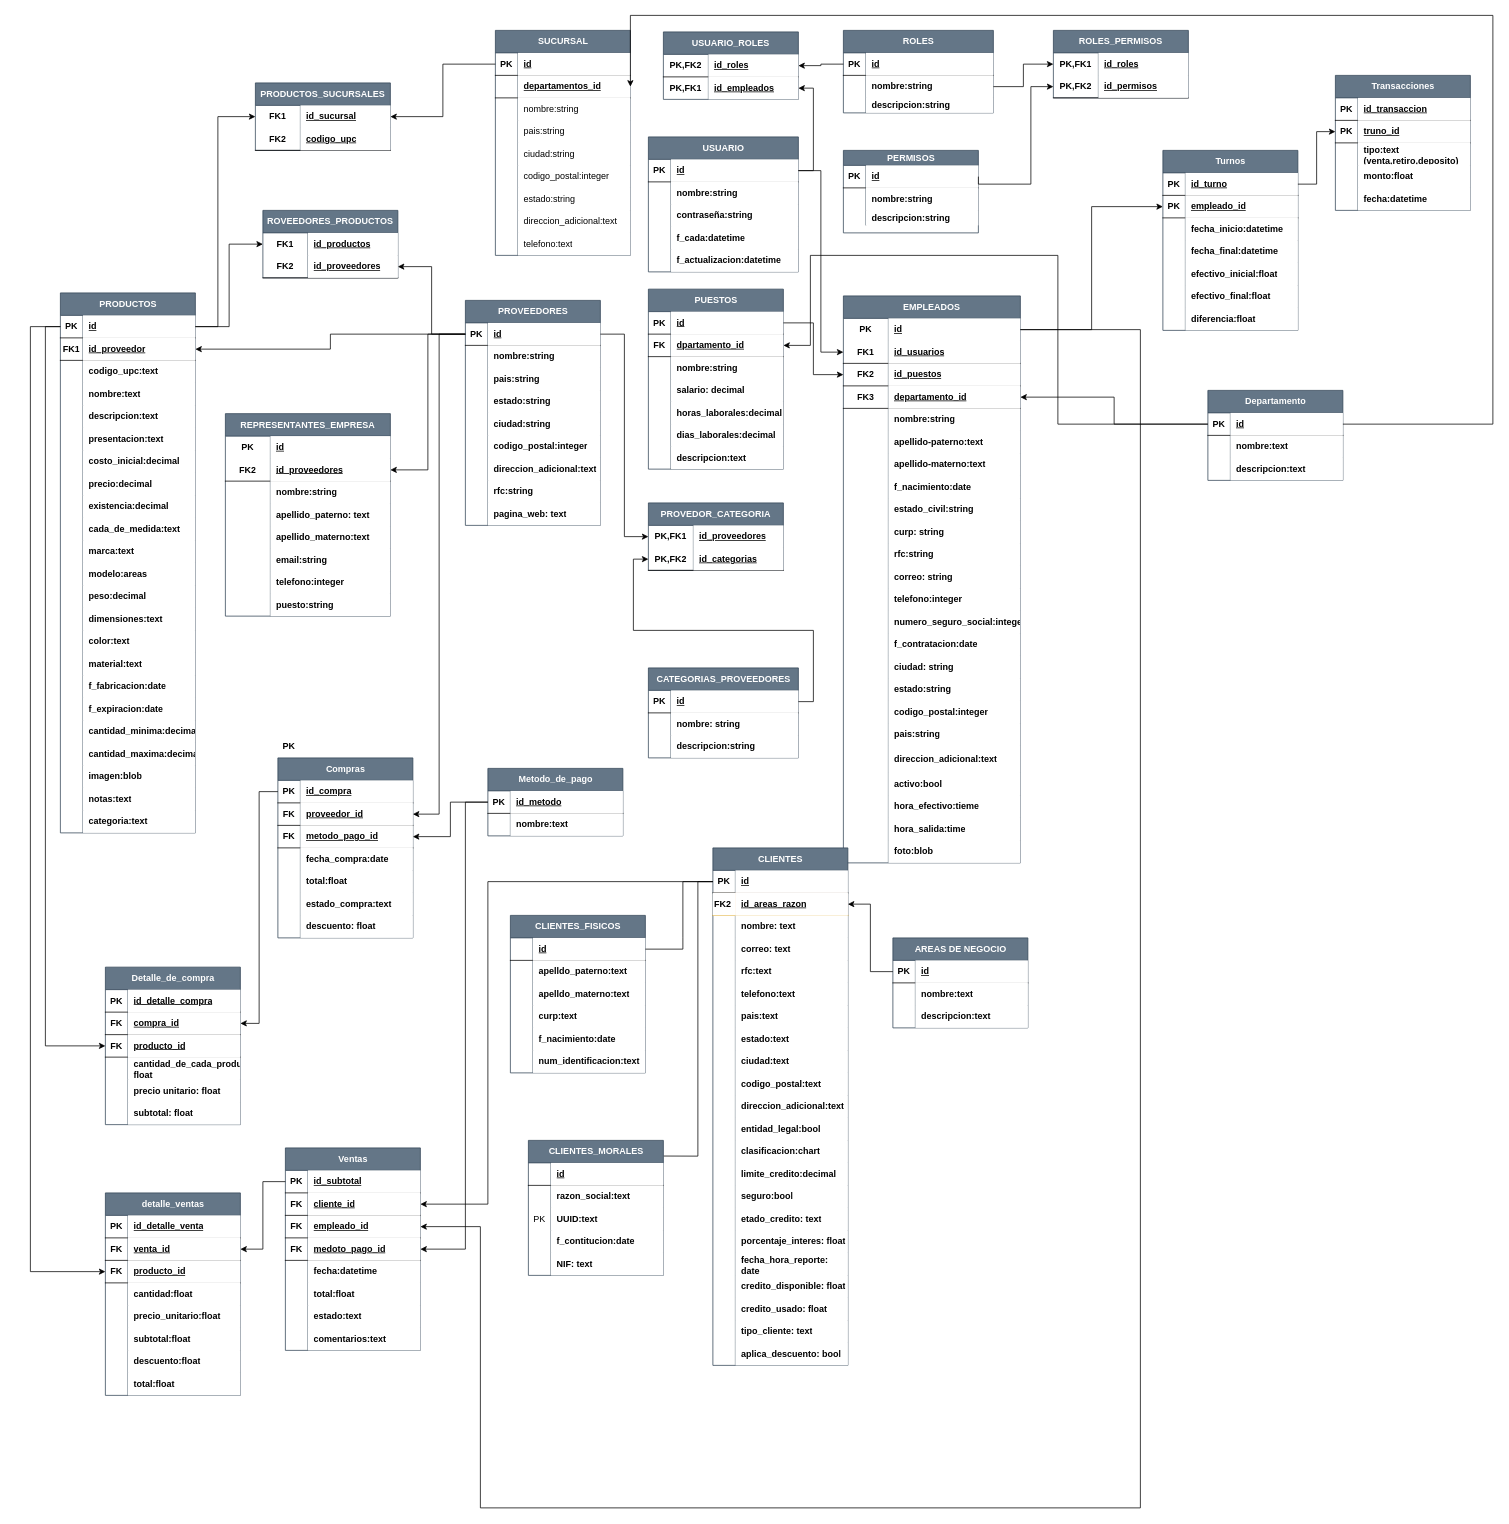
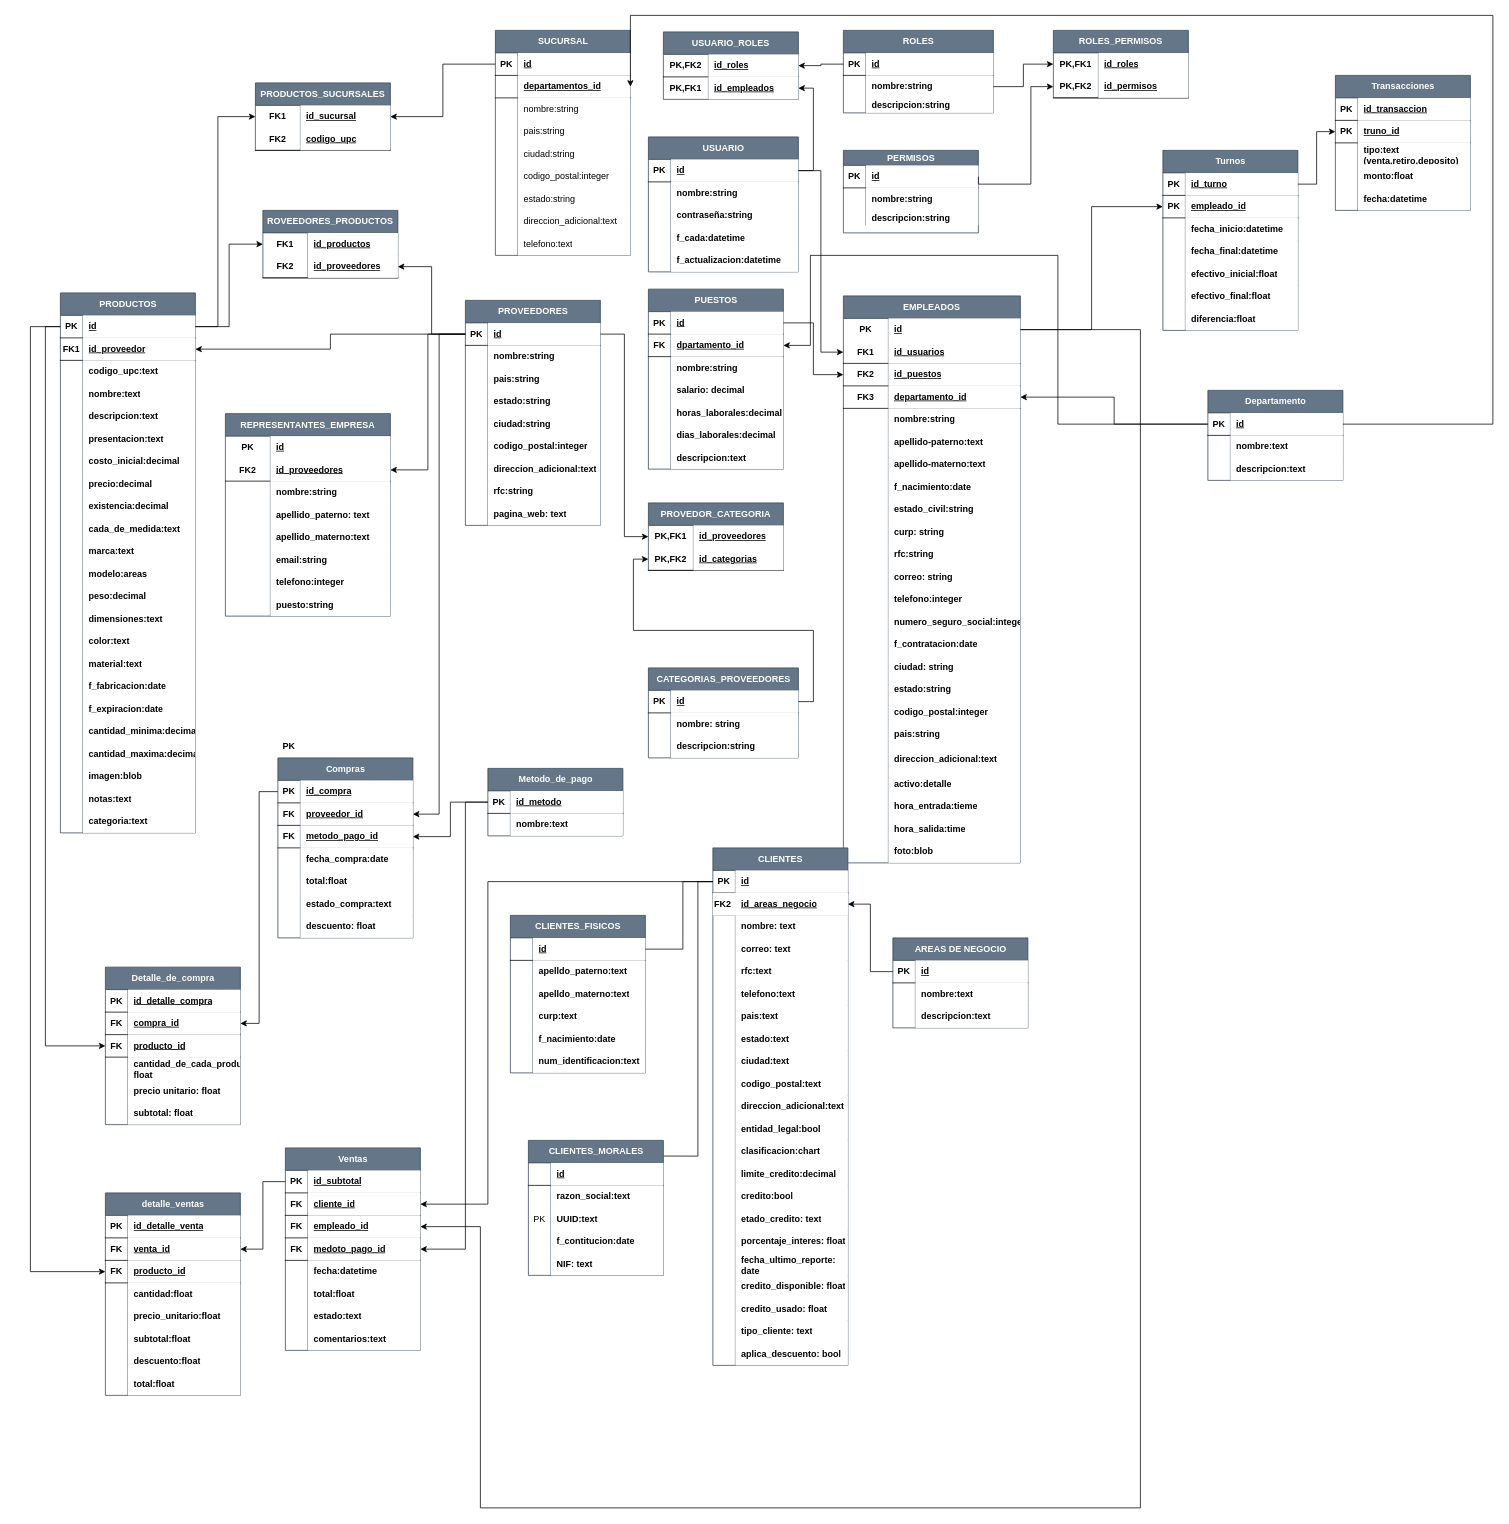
- <mxCell id="120" value="activo:bool" style="shape=partialRectangle;connectable=0;top=0;left=0;bottom=0;right=0;align=left;spacingLeft=6;overflow=hidden;html=1;whiteSpace=wrap;fontStyle=1" parent="118" vertex="1"><mxGeometry x="60" width="176" height="30" as="geometry"><mxRectangle width="176" height="30" as="alternateBounds" /></mxGeometry></mxCell>
+ <mxCell id="120" value="activo:detalle" style="shape=partialRectangle;connectable=0;top=0;left=0;bottom=0;right=0;align=left;spacingLeft=6;overflow=hidden;html=1;whiteSpace=wrap;fontStyle=1" parent="118" vertex="1"><mxGeometry x="60" width="176" height="30" as="geometry"><mxRectangle width="176" height="30" as="alternateBounds" /></mxGeometry></mxCell>
- <mxCell id="123" value="hora_efectivo:tieme" style="shape=partialRectangle;connectable=0;top=0;left=0;bottom=0;right=0;align=left;spacingLeft=6;overflow=hidden;html=1;whiteSpace=wrap;fontStyle=1" parent="121" vertex="1"><mxGeometry x="60" width="176" height="30" as="geometry"><mxRectangle width="176" height="30" as="alternateBounds" /></mxGeometry></mxCell>
+ <mxCell id="123" value="hora_entrada:tieme" style="shape=partialRectangle;connectable=0;top=0;left=0;bottom=0;right=0;align=left;spacingLeft=6;overflow=hidden;html=1;whiteSpace=wrap;fontStyle=1" parent="121" vertex="1"><mxGeometry x="60" width="176" height="30" as="geometry"><mxRectangle width="176" height="30" as="alternateBounds" /></mxGeometry></mxCell>
- <mxCell id="280" value="id_areas_razon" style="shape=partialRectangle;connectable=0;top=0;left=0;bottom=0;right=0;align=left;spacingLeft=6;fontStyle=5;overflow=hidden;whiteSpace=wrap;html=1;" parent="278" vertex="1"><mxGeometry x="30" width="150" height="30" as="geometry"><mxRectangle width="150" height="30" as="alternateBounds" /></mxGeometry></mxCell>
+ <mxCell id="280" value="id_areas_negocio" style="shape=partialRectangle;connectable=0;top=0;left=0;bottom=0;right=0;align=left;spacingLeft=6;fontStyle=5;overflow=hidden;whiteSpace=wrap;html=1;" parent="278" vertex="1"><mxGeometry x="30" width="150" height="30" as="geometry"><mxRectangle width="150" height="30" as="alternateBounds" /></mxGeometry></mxCell>
- <mxCell id="319" value="seguro:bool" style="shape=partialRectangle;connectable=0;top=0;left=0;bottom=0;right=0;align=left;spacingLeft=6;overflow=hidden;whiteSpace=wrap;html=1;fontStyle=1" parent="317" vertex="1"><mxGeometry x="30" width="150" height="30" as="geometry"><mxRectangle width="150" height="30" as="alternateBounds" /></mxGeometry></mxCell>
+ <mxCell id="319" value="credito:bool" style="shape=partialRectangle;connectable=0;top=0;left=0;bottom=0;right=0;align=left;spacingLeft=6;overflow=hidden;whiteSpace=wrap;html=1;fontStyle=1" parent="317" vertex="1"><mxGeometry x="30" width="150" height="30" as="geometry"><mxRectangle width="150" height="30" as="alternateBounds" /></mxGeometry></mxCell>
- <mxCell id="328" value="fecha_hora_reporte: date" style="shape=partialRectangle;connectable=0;top=0;left=0;bottom=0;right=0;align=left;spacingLeft=6;overflow=hidden;whiteSpace=wrap;html=1;fontStyle=1" parent="326" vertex="1"><mxGeometry x="30" width="150" height="30" as="geometry"><mxRectangle width="150" height="30" as="alternateBounds" /></mxGeometry></mxCell>
+ <mxCell id="328" value="fecha_ultimo_reporte: date" style="shape=partialRectangle;connectable=0;top=0;left=0;bottom=0;right=0;align=left;spacingLeft=6;overflow=hidden;whiteSpace=wrap;html=1;fontStyle=1" parent="326" vertex="1"><mxGeometry x="30" width="150" height="30" as="geometry"><mxRectangle width="150" height="30" as="alternateBounds" /></mxGeometry></mxCell>
